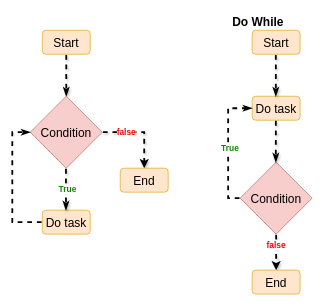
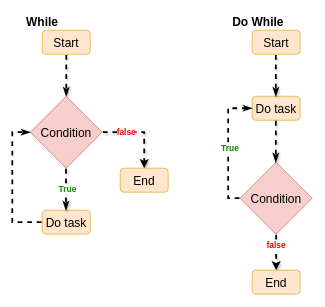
+ <mxCell id="20" value="While" style="text;html=1;align=center;verticalAlign=middle;whiteSpace=wrap;rounded=0;fontFamily=Helvetica;fontSize=20;fontColor=default;labelBackgroundColor=default;fontStyle=1" vertex="1" parent="1"><mxGeometry x="40" y="20" width="60" height="30" as="geometry" /></mxCell>
